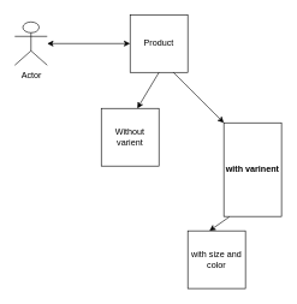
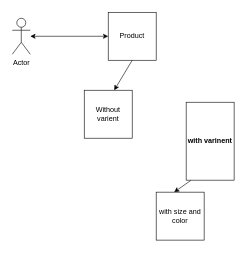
- <mxCell id="2" value="Actor" style="shape=umlActor;verticalLabelPosition=bottom;verticalAlign=top;html=1;outlineConnect=0;" vertex="1" parent="1"><mxGeometry x="20" y="30" width="45" height="60" as="geometry" /></mxCell>
+ <mxCell id="2" value="Actor" style="shape=umlActor;verticalLabelPosition=bottom;verticalAlign=top;html=1;outlineConnect=0;" vertex="1" parent="1"><mxGeometry x="20" y="30" width="30" height="60" as="geometry" /></mxCell>
- <mxCell id="7" value="" style="endArrow=classic;html=1;exitX=0.75;exitY=1;exitDx=0;exitDy=0;entryX=0;entryY=0;entryDx=0;entryDy=0;" edge="1" parent="1" source="4" target="8"><mxGeometry width="50" height="50" relative="1" as="geometry"><mxPoint x="270" y="130" as="sourcePoint" /><mxPoint x="330" y="180" as="targetPoint" /></mxGeometry></mxCell>
